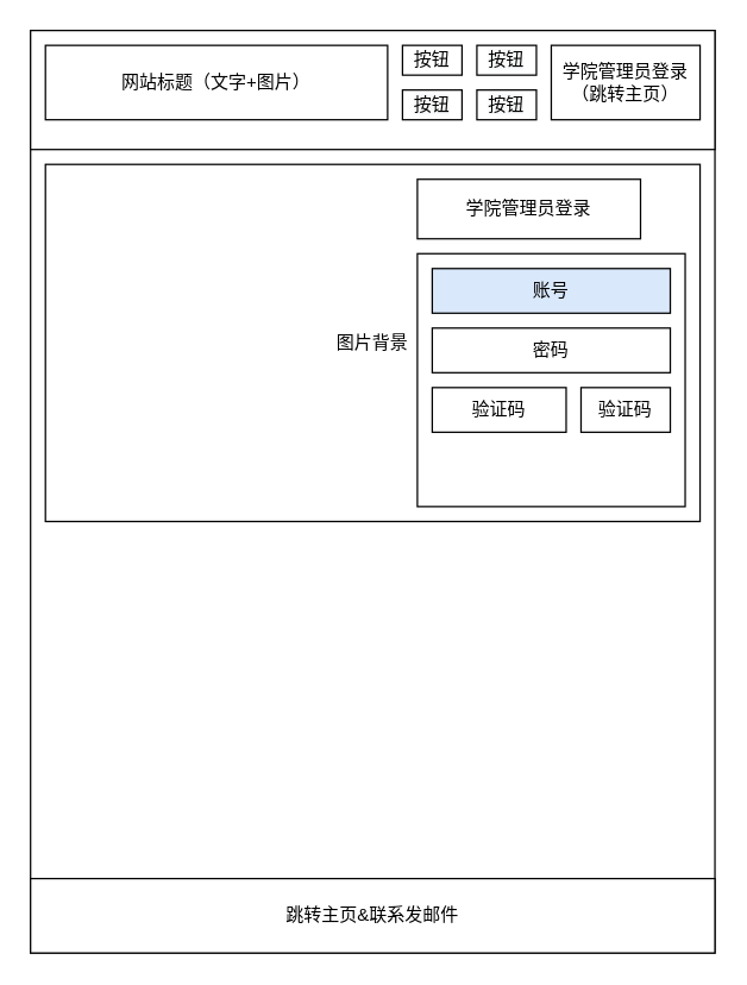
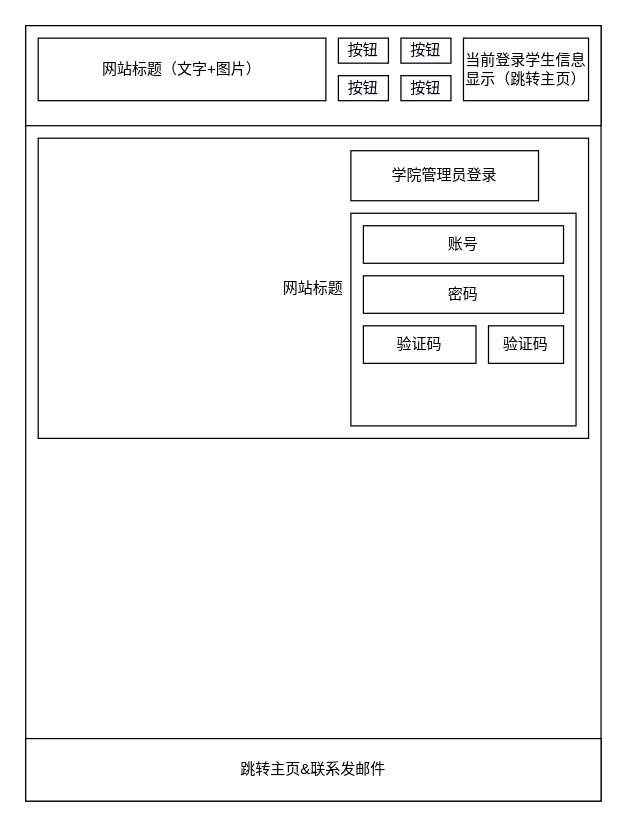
- <mxCell id="6" value="学院管理员登录（跳转主页）" style="rounded=0;whiteSpace=wrap;html=1;" parent="1" vertex="1"><mxGeometry x="370" y="30" width="100" height="50" as="geometry" /></mxCell>
+ <mxCell id="6" value="当前登录学生信息显示（跳转主页）" style="rounded=0;whiteSpace=wrap;html=1;" parent="1" vertex="1"><mxGeometry x="370" y="30" width="100" height="50" as="geometry" /></mxCell>
- <mxCell id="13" value="账号" style="rounded=0;whiteSpace=wrap;html=1;fillColor=#dae8fc;" parent="1" vertex="1"><mxGeometry x="290" y="180" width="160" height="30" as="geometry" /></mxCell>
+ <mxCell id="13" value="账号" style="rounded=0;whiteSpace=wrap;html=1;" parent="1" vertex="1"><mxGeometry x="290" y="180" width="160" height="30" as="geometry" /></mxCell>
- <mxCell id="11" value="图片背景" style="rounded=0;whiteSpace=wrap;html=1;" parent="1" vertex="1"><mxGeometry x="30" y="110" width="440" height="240" as="geometry" /></mxCell>
+ <mxCell id="11" value="网站标题" style="rounded=0;whiteSpace=wrap;html=1;" parent="1" vertex="1"><mxGeometry x="30" y="110" width="440" height="240" as="geometry" /></mxCell>
